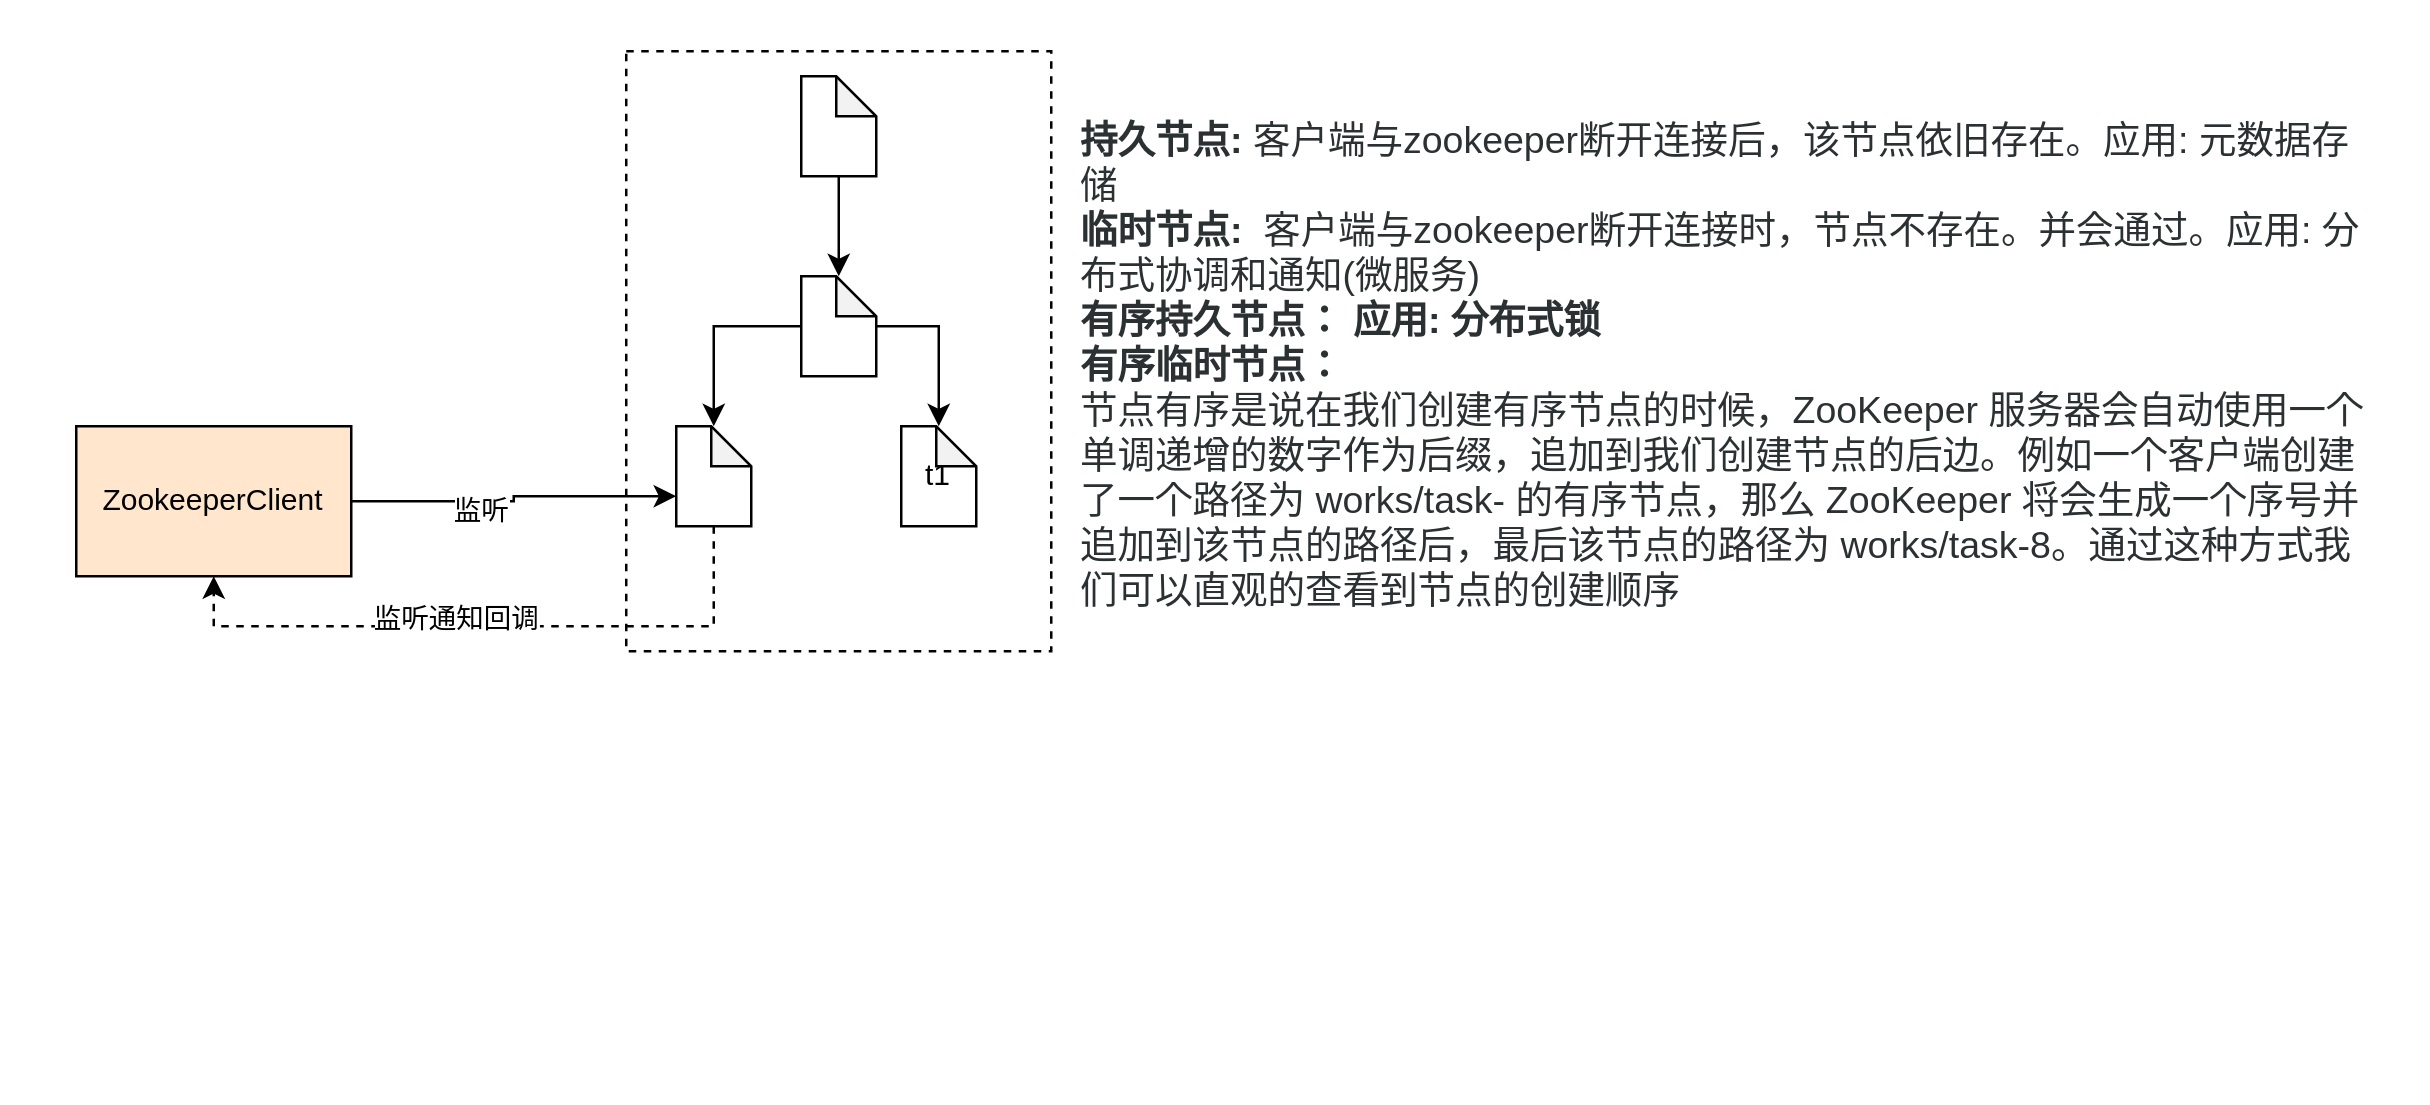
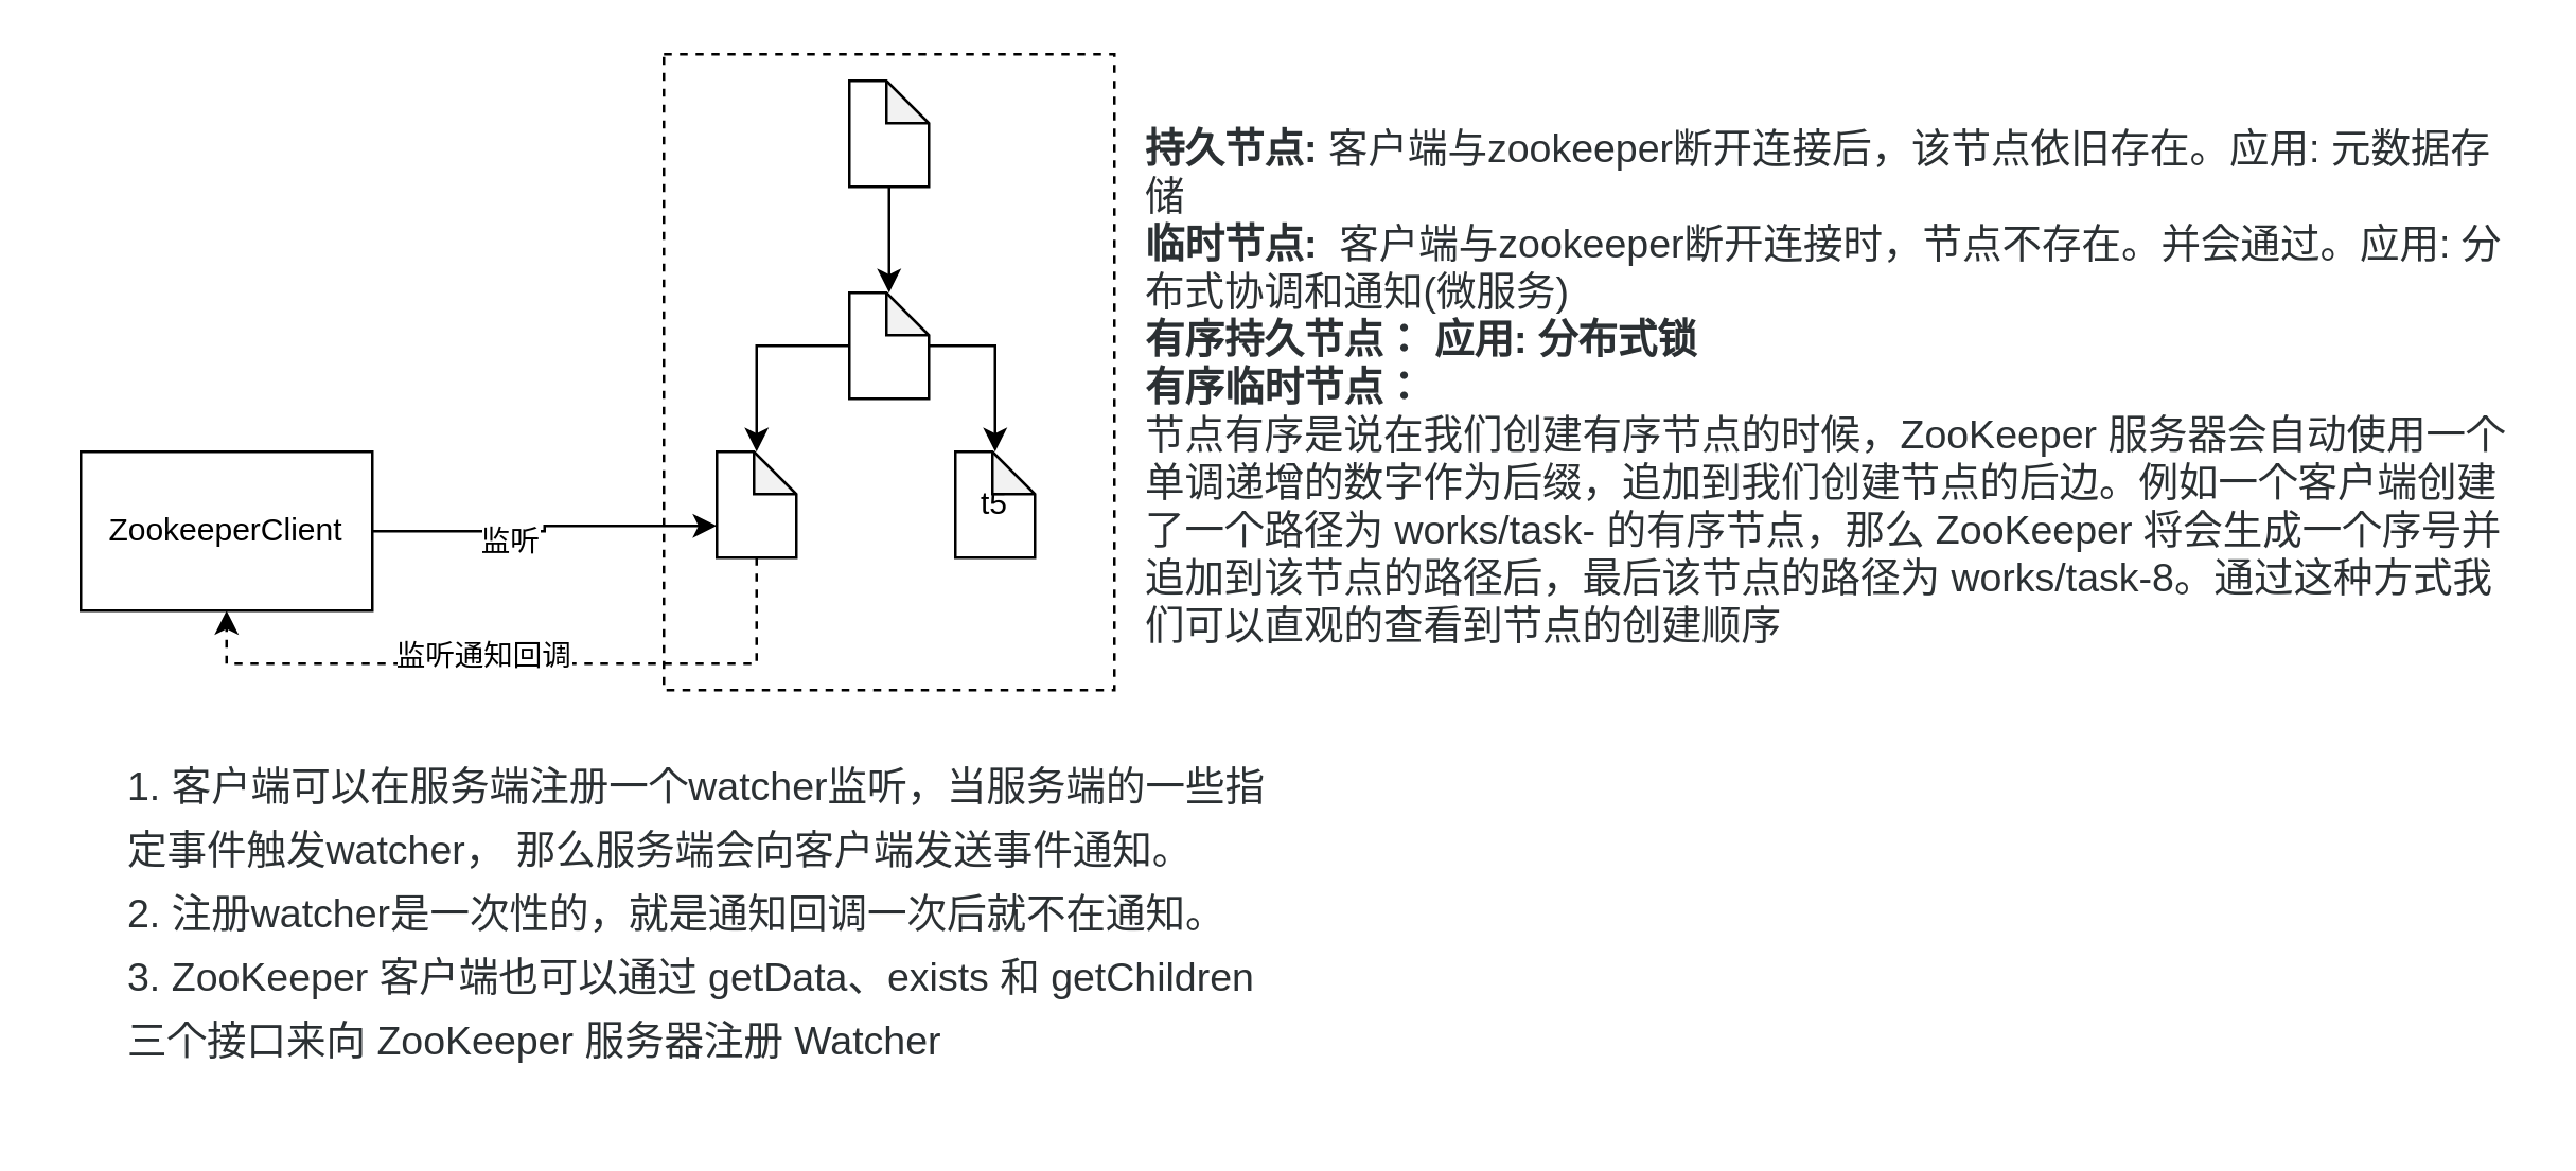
- <mxCell id="6" value="t1" style="shape=note;whiteSpace=wrap;html=1;backgroundOutline=1;darkOpacity=0.05;size=16;" vertex="1" parent="1"><mxGeometry x="360" y="170" width="30" height="40" as="geometry" /></mxCell>
+ <mxCell id="6" value="t5" style="shape=note;whiteSpace=wrap;html=1;backgroundOutline=1;darkOpacity=0.05;size=16;" vertex="1" parent="1"><mxGeometry x="360" y="170" width="30" height="40" as="geometry" /></mxCell>
- <mxCell id="14" value="ZookeeperClient" style="rounded=0;whiteSpace=wrap;html=1;fillColor=#ffe6cc;" vertex="1" parent="1"><mxGeometry x="30" y="170" width="110" height="60" as="geometry" /></mxCell>
+ <mxCell id="14" value="ZookeeperClient" style="rounded=0;whiteSpace=wrap;html=1;" vertex="1" parent="1"><mxGeometry x="30" y="170" width="110" height="60" as="geometry" /></mxCell>
+ <mxCell id="16" value="&lt;div id=&quot;6118c58c6376893a9f002767&quot; class=&quot;node-element wider&quot; style=&quot;resize: none ; outline: none ; font-size: 15px ; position: relative&quot;&gt;&lt;div class=&quot;node-self&quot; style=&quot;resize: none ; outline: none ; font-size: inherit ; padding-left: 28px ; position: relative ; display: flex ; align-items: center&quot;&gt;&lt;p style=&quot;resize: none ; outline: none ; font-size: 15px ; color: rgb(43 , 48 , 51) ; line-height: 24px ; min-height: 34px ; box-sizing: border-box ; padding: 5px 0px ; word-break: break-all ; max-width: 100% ; max-height: none&quot;&gt;1. 客户端可以在服务端注册一个watcher监听，当服务端的一些指定事件触发watcher， 那么服务端会向客户端发送事件通知。&lt;br&gt;2. 注册watcher是一次性的，就是通知回调一次后就不在通知。&lt;br&gt;3.&amp;nbsp;&lt;span&gt;ZooKeeper 客户端也可以通过 getData、exists 和 getChildren 三个接口来向 ZooKeeper 服务器注册 Watcher&lt;/span&gt;&lt;br&gt;&lt;/p&gt;&lt;div id=&quot;6118c58c6376893a9f00276c&quot; class=&quot;node-element wider&quot; style=&quot;resize: none ; outline: none ; font-size: inherit ; position: relative&quot;&gt;&lt;div class=&quot;node-children line&quot; style=&quot;resize: none ; outline: none ; font-size: inherit ; margin-left: 13px ; padding-left: 14px ; border-left: 1px solid rgb(238 , 238 , 238)&quot;&gt;&lt;/div&gt;&lt;/div&gt;&lt;div spellcheck=&quot;false&quot; class=&quot;node-title &quot; style=&quot;resize: none ; outline: none ; font-size: 15px ; color: rgb(43 , 48 , 51) ; line-height: 24px ; min-height: 34px ; box-sizing: border-box ; padding: 5px 0px ; word-break: break-all ; max-width: 100% ; max-height: none&quot;&gt;&lt;br&gt;&lt;/div&gt;&lt;/div&gt;&lt;/div&gt;" style="text;html=1;strokeColor=none;fillColor=none;align=left;verticalAlign=top;whiteSpace=wrap;rounded=0;spacing=0;" vertex="1" parent="1"><mxGeometry x="20" y="260" width="490" height="160" as="geometry" /></mxCell>
